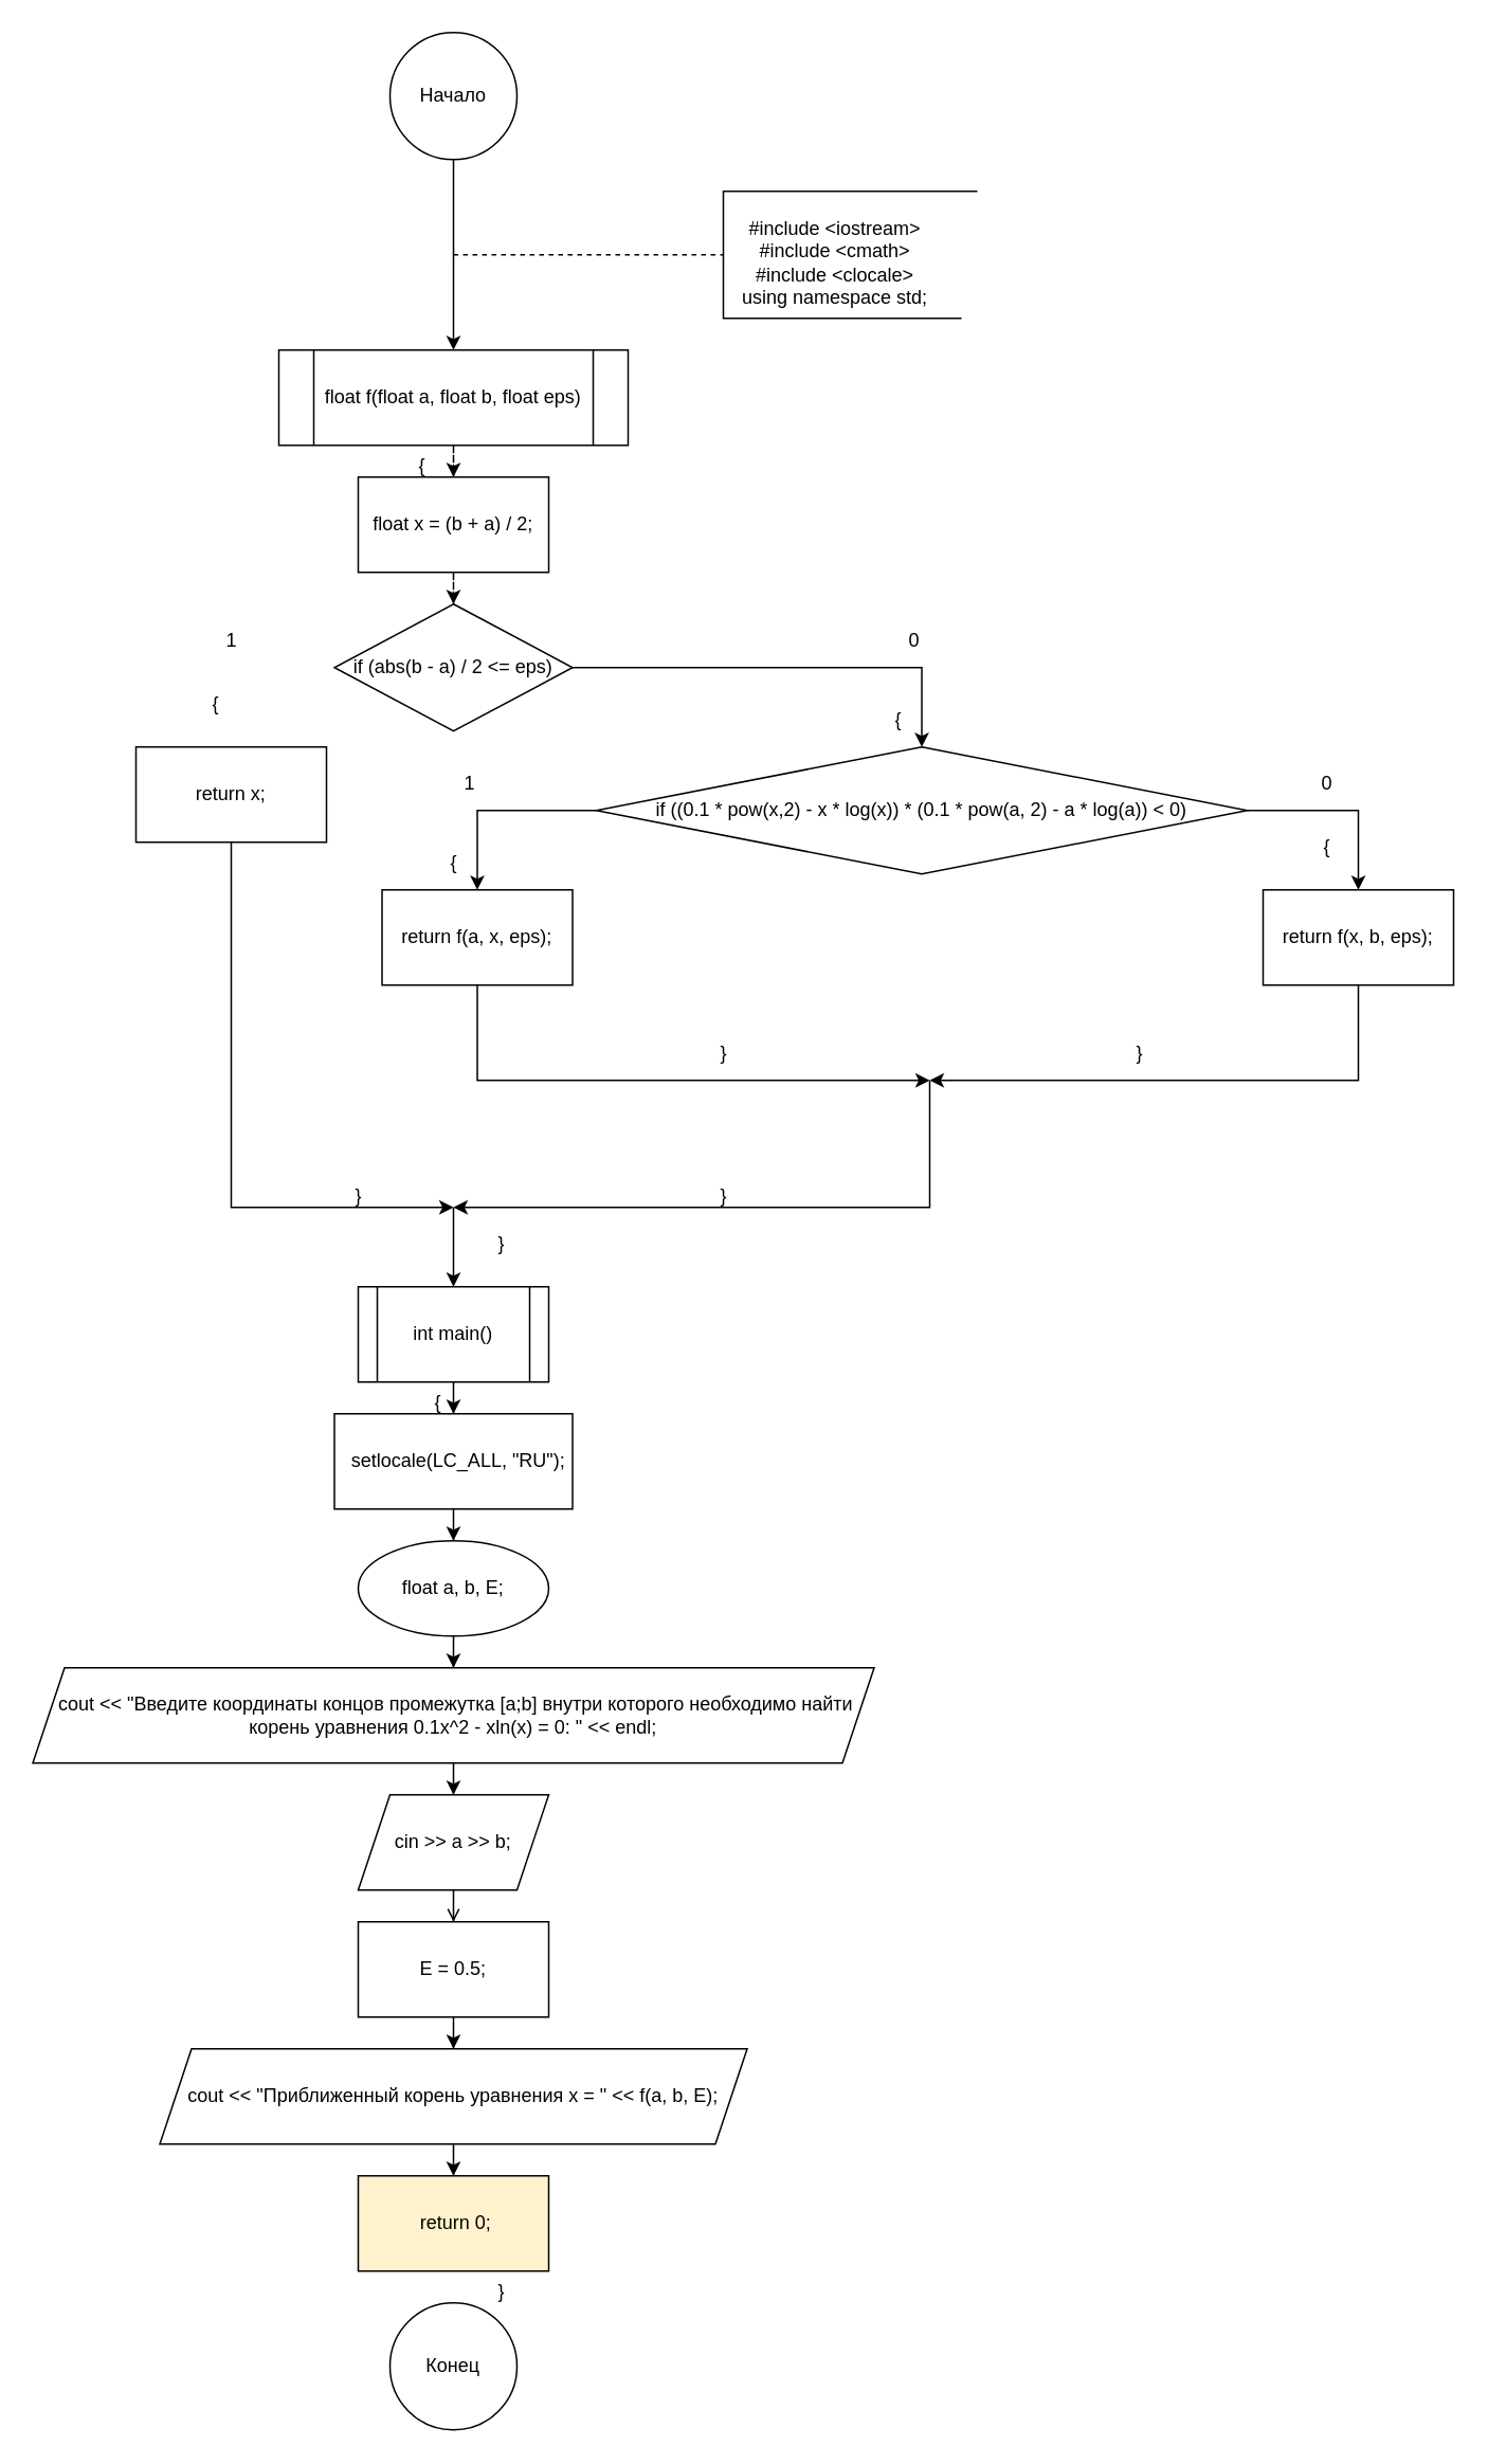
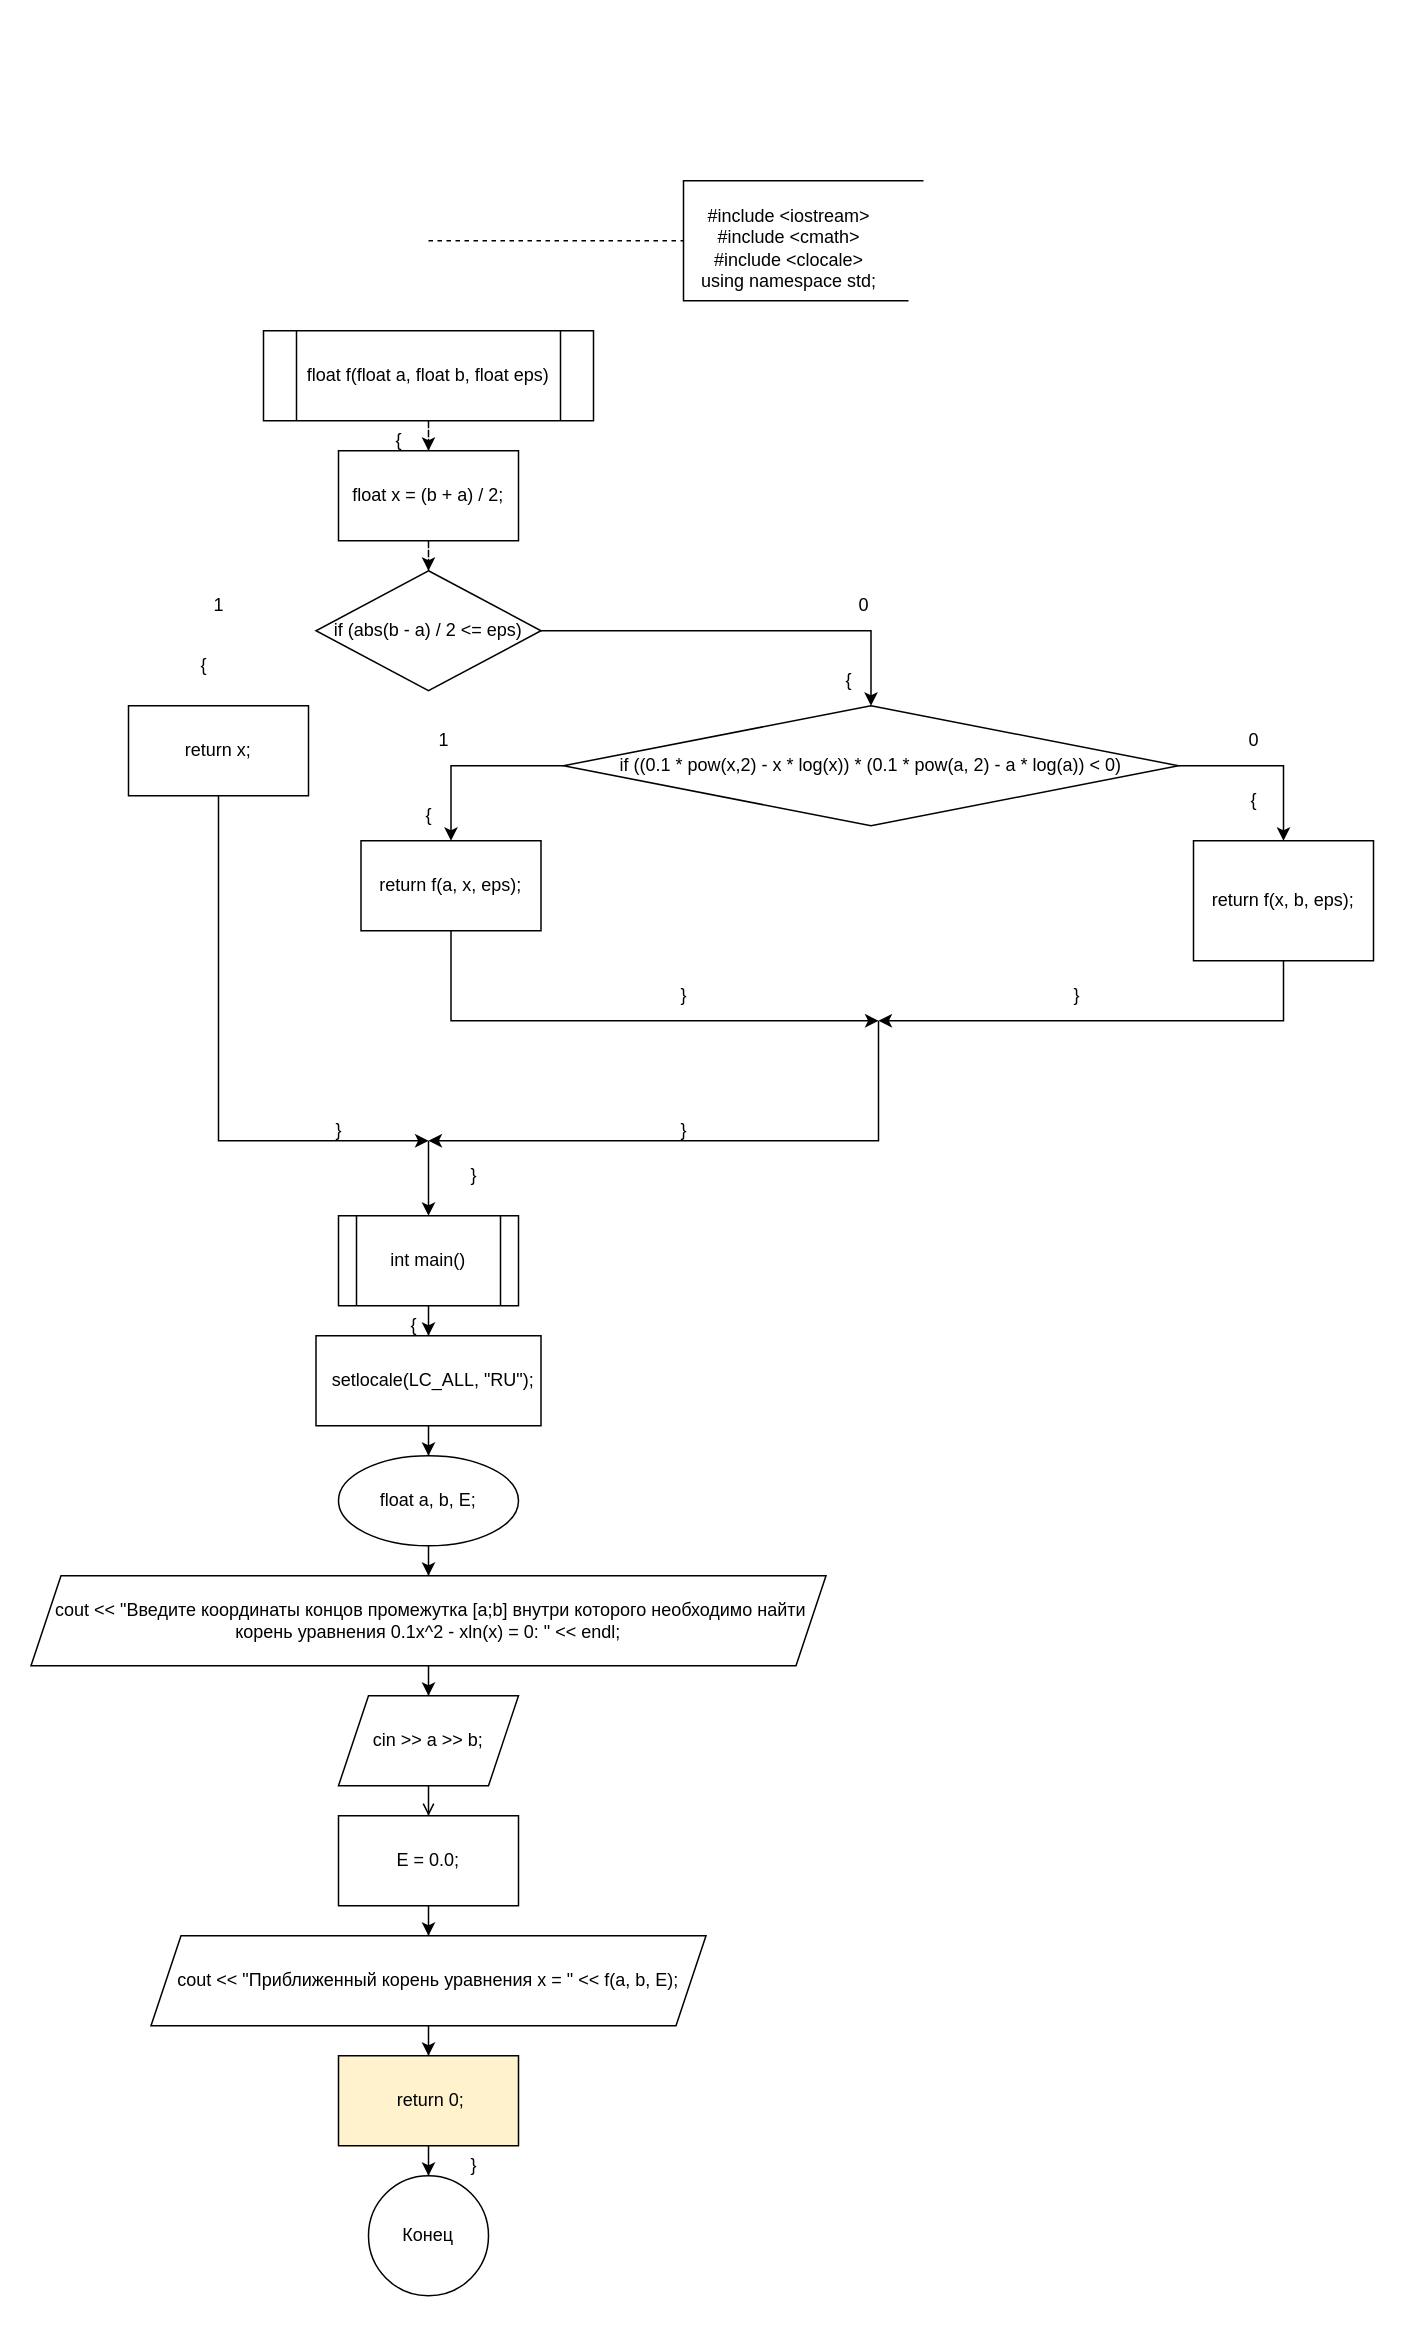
- <mxCell id="3" value="Начало" style="ellipse;whiteSpace=wrap;html=1;aspect=fixed;" vertex="1" parent="1"><mxGeometry x="245" y="20" width="80" height="80" as="geometry" /></mxCell>
- <mxCell id="2" style="edgeStyle=orthogonalEdgeStyle;rounded=0;orthogonalLoop=1;jettySize=auto;html=1;" edge="1" parent="1" source="3" target="8"><mxGeometry relative="1" as="geometry"><mxPoint x="285" y="200" as="targetPoint" /></mxGeometry></mxCell>
- <mxCell id="21" value="return f(x, b, eps);" style="rounded=0;whiteSpace=wrap;html=1;" vertex="1" parent="1"><mxGeometry x="795" y="560" width="120" height="60" as="geometry" /></mxCell>
+ <mxCell id="21" value="return f(x, b, eps);" style="rounded=0;whiteSpace=wrap;html=1;" vertex="1" parent="1"><mxGeometry x="795" y="560" width="120" height="80" as="geometry" /></mxCell>
- <mxCell id="35" value="E = 0.5;" style="rounded=0;whiteSpace=wrap;html=1;" vertex="1" parent="1"><mxGeometry x="225" y="1210" width="120" height="60" as="geometry" /></mxCell>
+ <mxCell id="35" value="E = 0.0;" style="rounded=0;whiteSpace=wrap;html=1;" vertex="1" parent="1"><mxGeometry x="225" y="1210" width="120" height="60" as="geometry" /></mxCell>
+ <mxCell id="38" style="edgeStyle=orthogonalEdgeStyle;rounded=0;orthogonalLoop=1;jettySize=auto;html=1;" edge="1" parent="1" source="39" target="40"><mxGeometry relative="1" as="geometry"><mxPoint x="285" y="1450" as="targetPoint" /></mxGeometry></mxCell>
